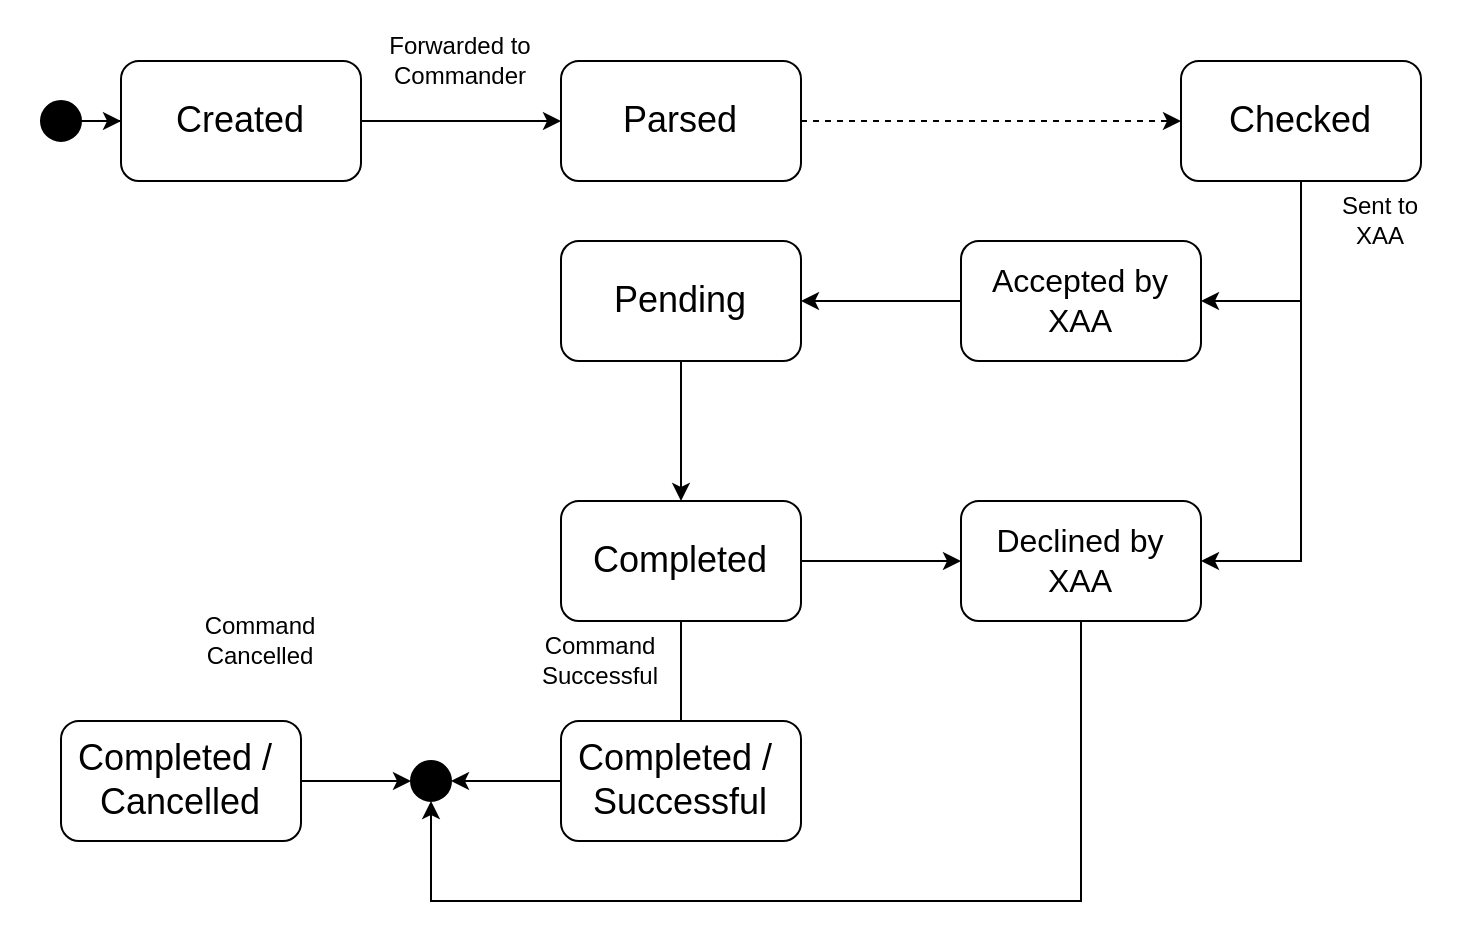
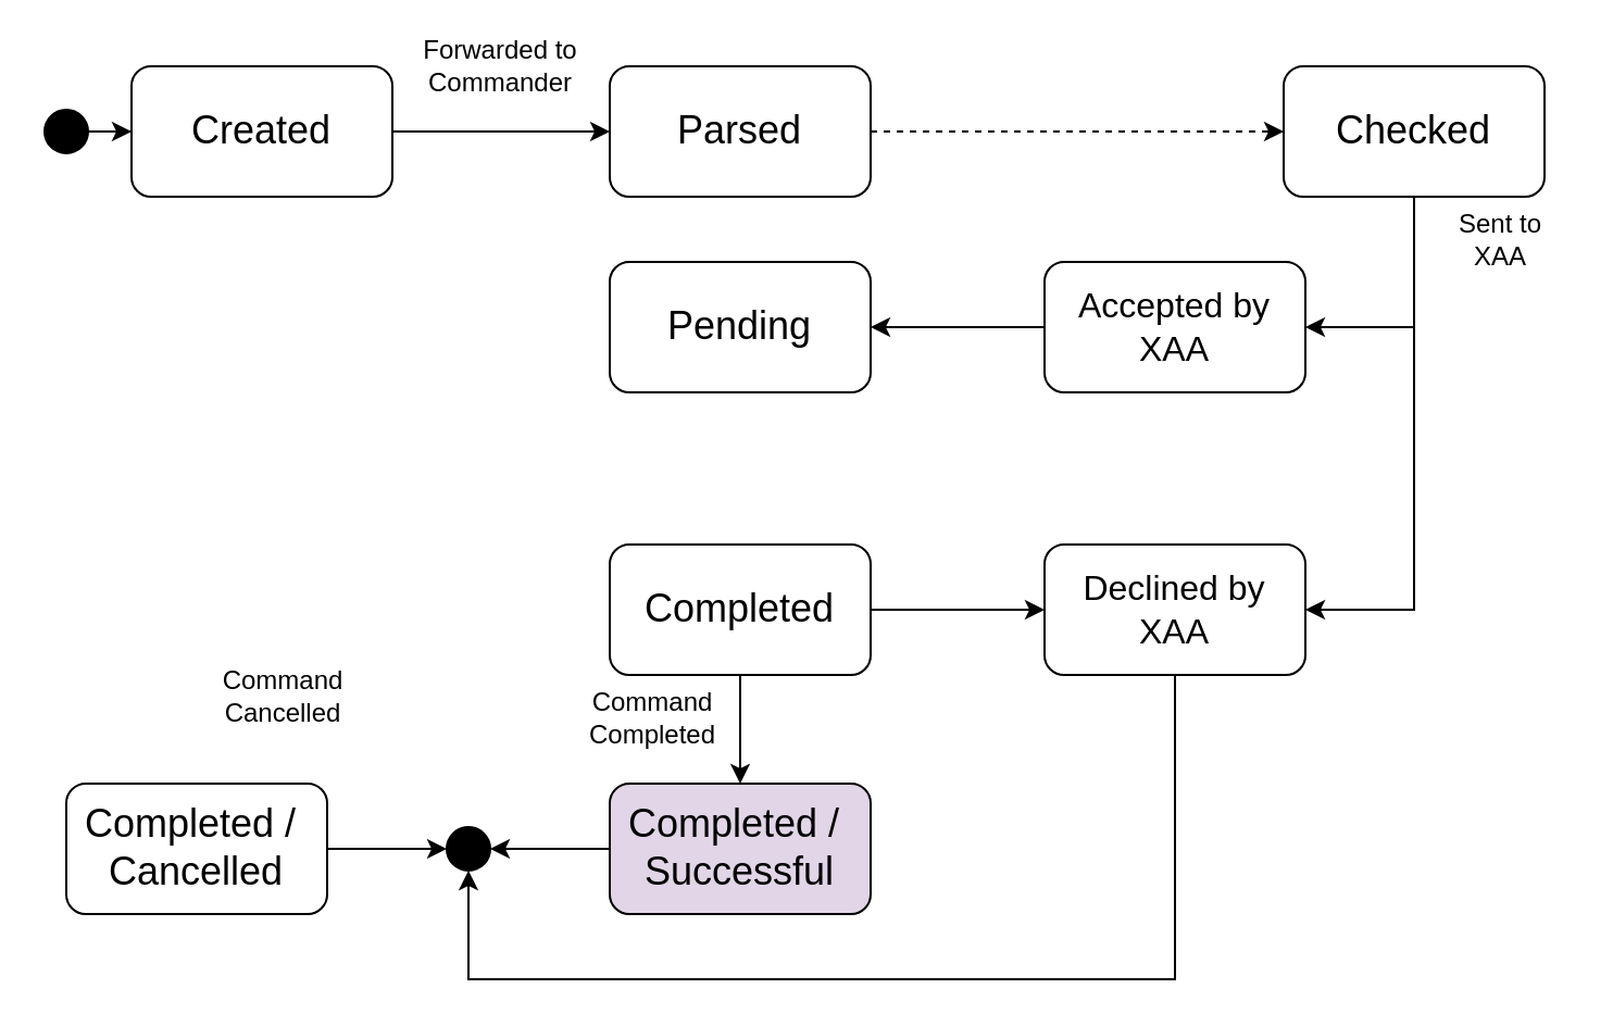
- <mxCell id="11" style="edgeStyle=orthogonalEdgeStyle;rounded=0;orthogonalLoop=1;jettySize=auto;html=1;entryX=0.5;entryY=0;entryDx=0;entryDy=0;" edge="1" parent="1" source="12" target="21"><mxGeometry relative="1" as="geometry" /></mxCell>
- <mxCell id="22" value="Command Successful" style="text;html=1;strokeColor=none;fillColor=none;align=center;verticalAlign=middle;whiteSpace=wrap;rounded=0;" vertex="1" parent="1"><mxGeometry x="280" y="320" width="40" height="20" as="geometry" /></mxCell>
+ <mxCell id="22" value="Command Completed" style="text;html=1;strokeColor=none;fillColor=none;align=center;verticalAlign=middle;whiteSpace=wrap;rounded=0;" vertex="1" parent="1"><mxGeometry x="280" y="320" width="40" height="20" as="geometry" /></mxCell>
- <mxCell id="19" style="edgeStyle=orthogonalEdgeStyle;rounded=0;orthogonalLoop=1;jettySize=auto;html=1;entryX=0.5;entryY=0;entryDx=0;entryDy=0;endArrow=none;" edge="1" parent="1" source="21" target="10"><mxGeometry relative="1" as="geometry" /></mxCell>
+ <mxCell id="19" style="edgeStyle=orthogonalEdgeStyle;rounded=0;orthogonalLoop=1;jettySize=auto;html=1;entryX=0.5;entryY=0;entryDx=0;entryDy=0;" edge="1" parent="1" source="21" target="10"><mxGeometry relative="1" as="geometry" /></mxCell>
- <mxCell id="10" value="&lt;font style=&quot;font-size: 18px&quot;&gt;Completed /&amp;nbsp; Successful&lt;br&gt;&lt;/font&gt;" style="rounded=1;whiteSpace=wrap;html=1;" vertex="1" parent="1"><mxGeometry x="280" y="360" width="120" height="60" as="geometry" /></mxCell>
+ <mxCell id="10" value="&lt;font style=&quot;font-size: 18px&quot;&gt;Completed /&amp;nbsp; Successful&lt;br&gt;&lt;/font&gt;" style="rounded=1;whiteSpace=wrap;html=1;fillColor=#e1d5e7;" vertex="1" parent="1"><mxGeometry x="280" y="360" width="120" height="60" as="geometry" /></mxCell>
